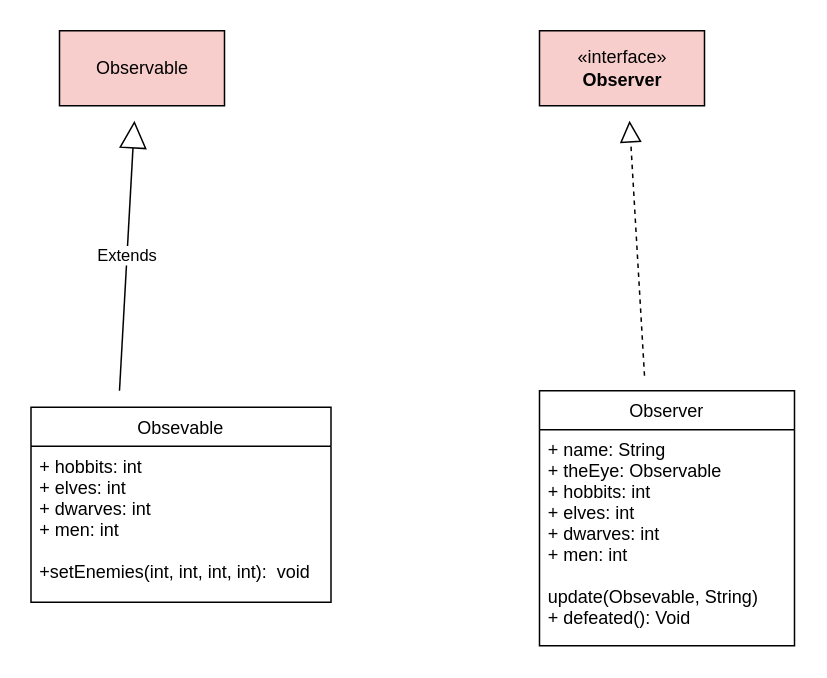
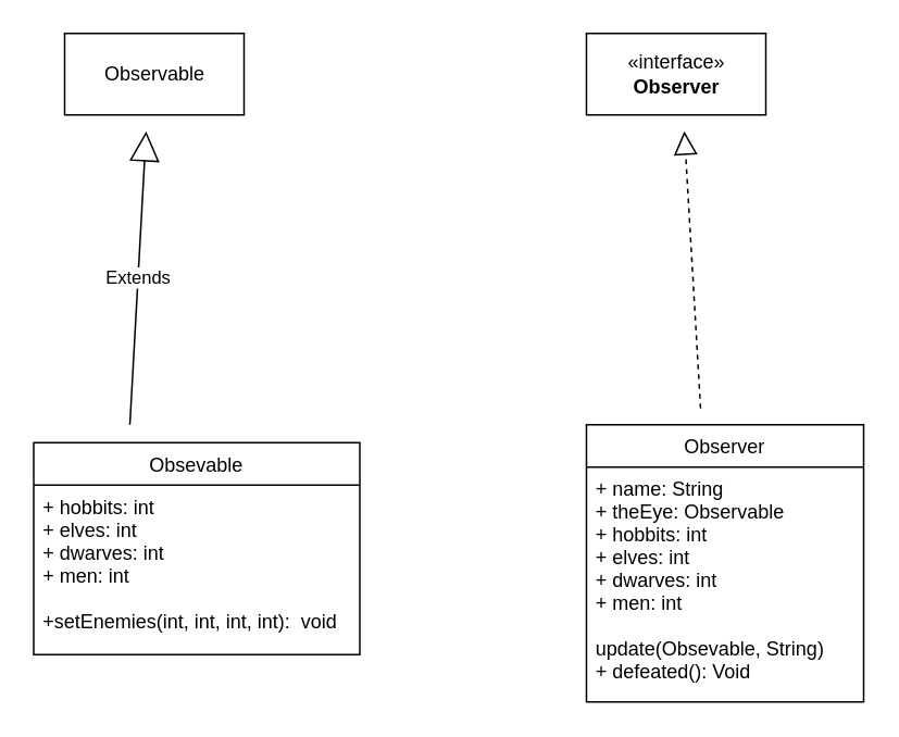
- <mxCell id="2" value="Observable" style="html=1;fillColor=#f8cecc;" vertex="1" parent="1"><mxGeometry x="39" y="20" width="110" height="50" as="geometry" /></mxCell>
+ <mxCell id="2" value="Observable" style="html=1;" vertex="1" parent="1"><mxGeometry x="39" y="20" width="110" height="50" as="geometry" /></mxCell>
- <mxCell id="3" value="«interface»&lt;br&gt;&lt;b&gt;Observer&lt;/b&gt;" style="html=1;fillColor=#f8cecc;" vertex="1" parent="1"><mxGeometry x="359" y="20" width="110" height="50" as="geometry" /></mxCell>
+ <mxCell id="3" value="«interface»&lt;br&gt;&lt;b&gt;Observer&lt;/b&gt;" style="html=1;" vertex="1" parent="1"><mxGeometry x="359" y="20" width="110" height="50" as="geometry" /></mxCell>
